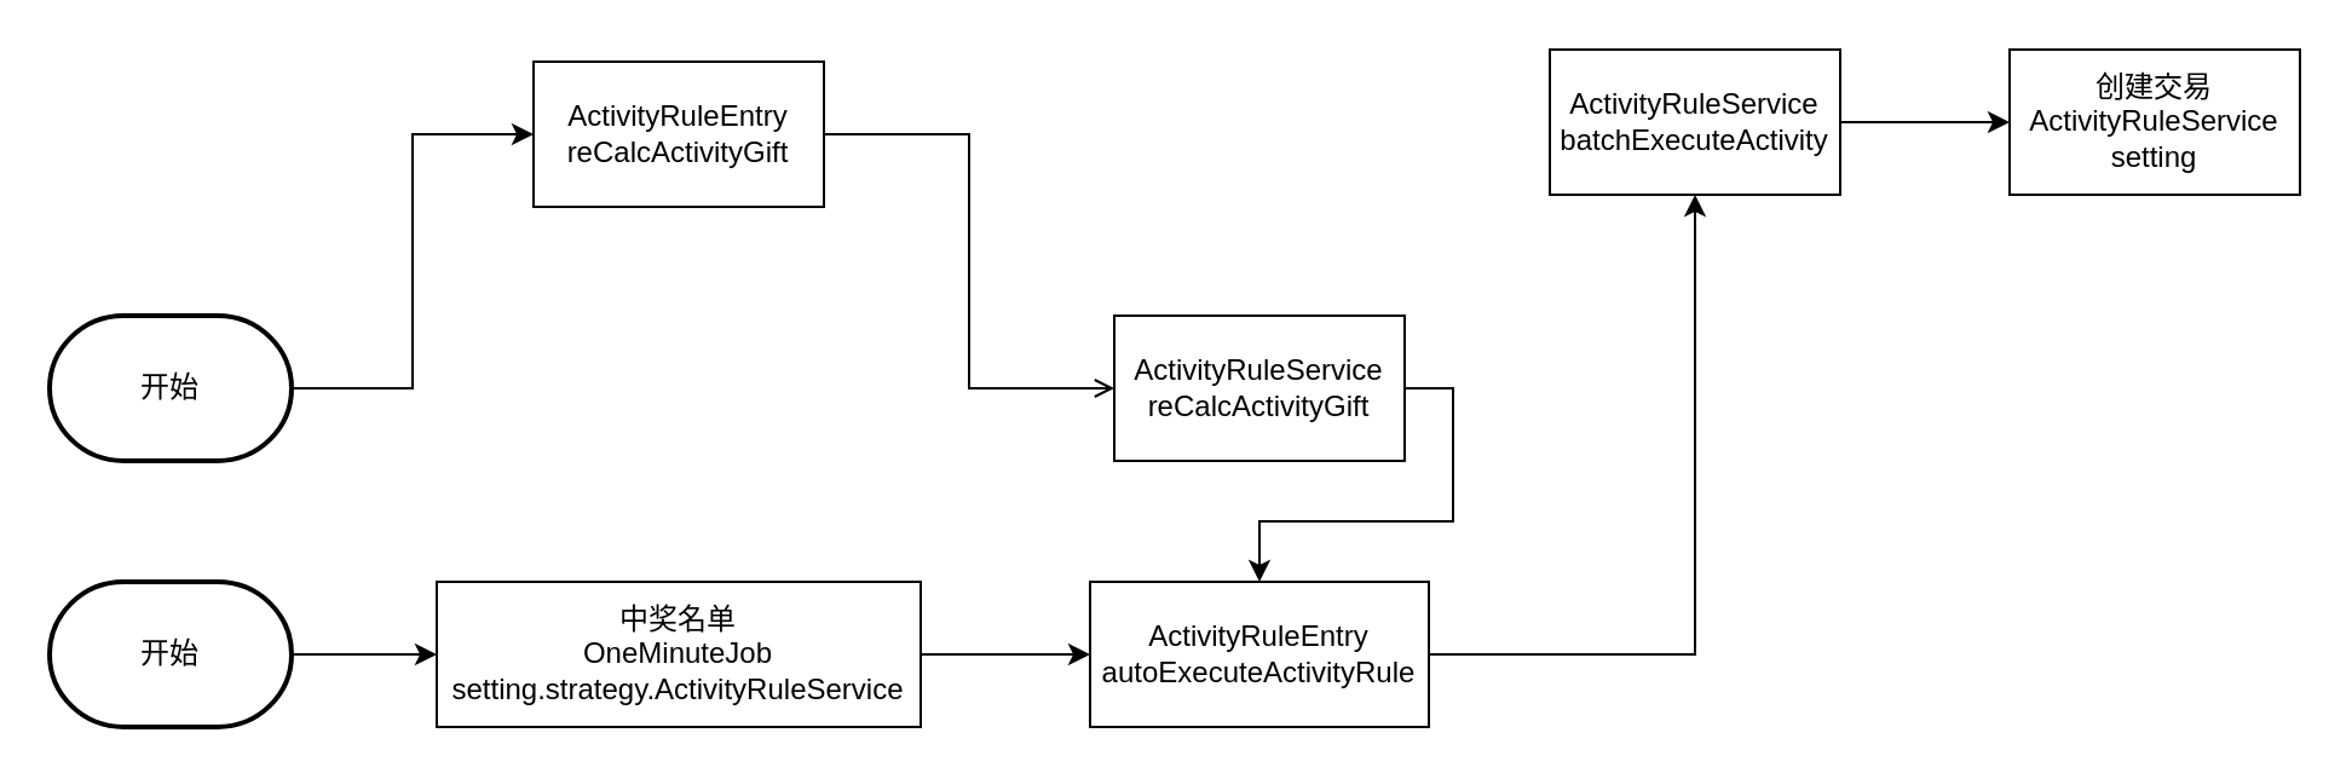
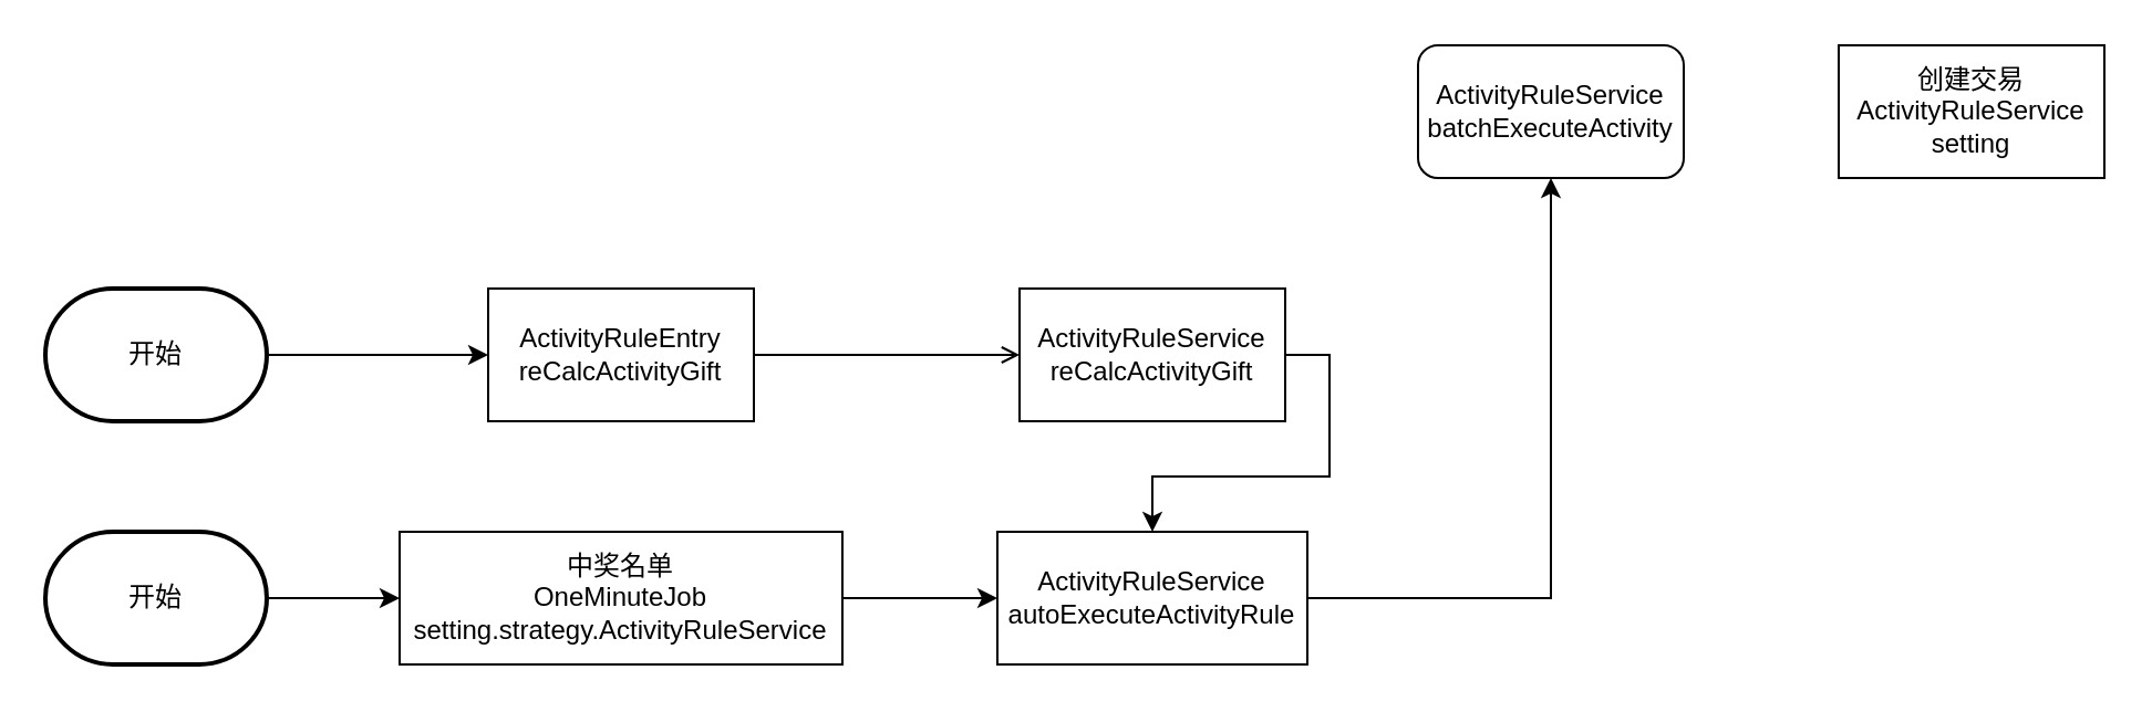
- <mxCell id="4" value="&lt;span&gt;ActivityRuleService&lt;/span&gt;&lt;br&gt;batchExecuteActivity" style="rounded=0;whiteSpace=wrap;html=1;" parent="1" vertex="1"><mxGeometry x="640" y="20" width="120" height="60" as="geometry" /></mxCell>
+ <mxCell id="4" value="&lt;span&gt;ActivityRuleService&lt;/span&gt;&lt;br&gt;batchExecuteActivity" style="whiteSpace=wrap;html=1;rounded=1;" parent="1" vertex="1"><mxGeometry x="640" y="20" width="120" height="60" as="geometry" /></mxCell>
- <mxCell id="3" style="edgeStyle=orthogonalEdgeStyle;rounded=0;orthogonalLoop=1;jettySize=auto;html=1;exitX=1;exitY=0.5;exitDx=0;exitDy=0;entryX=0;entryY=0.5;entryDx=0;entryDy=0;" edge="1" parent="1" source="4" target="2"><mxGeometry relative="1" as="geometry" /></mxCell>
- <mxCell id="10" value="ActivityRuleEntry&lt;br&gt;reCalcActivityGift" style="rounded=0;whiteSpace=wrap;html=1;" vertex="1" parent="1"><mxGeometry x="220" y="25" width="120" height="60" as="geometry" /></mxCell>
+ <mxCell id="10" value="ActivityRuleEntry&lt;br&gt;reCalcActivityGift" style="rounded=0;whiteSpace=wrap;html=1;" vertex="1" parent="1"><mxGeometry x="220" y="130" width="120" height="60" as="geometry" /></mxCell>
- <mxCell id="8" value="ActivityRuleEntry&lt;br&gt;autoExecuteActivityRule" style="rounded=0;whiteSpace=wrap;html=1;" vertex="1" parent="1"><mxGeometry x="450" y="240" width="140" height="60" as="geometry" /></mxCell>
+ <mxCell id="8" value="ActivityRuleService&lt;br&gt;autoExecuteActivityRule" style="rounded=0;whiteSpace=wrap;html=1;" vertex="1" parent="1"><mxGeometry x="450" y="240" width="140" height="60" as="geometry" /></mxCell>
